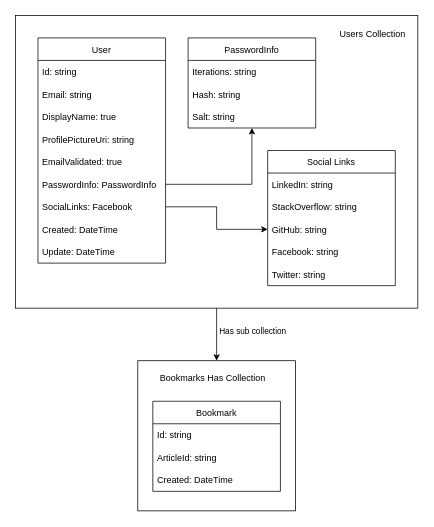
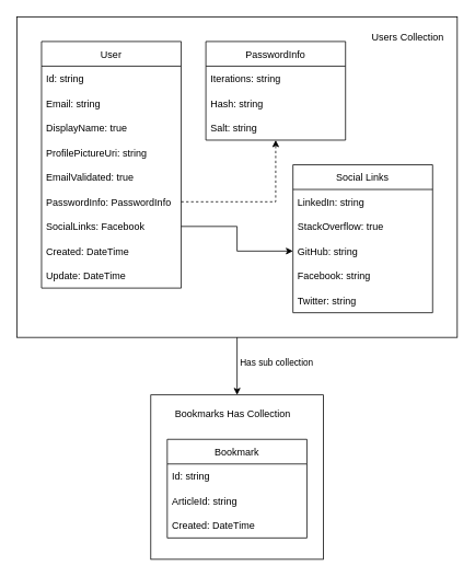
- <mxCell id="26" style="edgeStyle=orthogonalEdgeStyle;rounded=0;orthogonalLoop=1;jettySize=auto;html=1;entryX=0.5;entryY=1;entryDx=0;entryDy=0;" parent="4" source="11" target="16" edge="1"><mxGeometry relative="1" as="geometry" /></mxCell>
+ <mxCell id="26" style="edgeStyle=orthogonalEdgeStyle;rounded=0;orthogonalLoop=1;jettySize=auto;html=1;entryX=0.5;entryY=1;entryDx=0;entryDy=0;dashed=1;" parent="4" source="11" target="16" edge="1"><mxGeometry relative="1" as="geometry" /></mxCell>
- <mxCell id="22" value="StackOverflow: string" style="text;strokeColor=none;fillColor=none;align=left;verticalAlign=middle;spacingLeft=4;spacingRight=4;overflow=hidden;points=[[0,0.5],[1,0.5]];portConstraint=eastwest;rotatable=0;" parent="20" vertex="1"><mxGeometry y="60" width="170" height="30" as="geometry" /></mxCell>
+ <mxCell id="22" value="StackOverflow: true" style="text;strokeColor=none;fillColor=none;align=left;verticalAlign=middle;spacingLeft=4;spacingRight=4;overflow=hidden;points=[[0,0.5],[1,0.5]];portConstraint=eastwest;rotatable=0;" parent="20" vertex="1"><mxGeometry y="60" width="170" height="30" as="geometry" /></mxCell>
